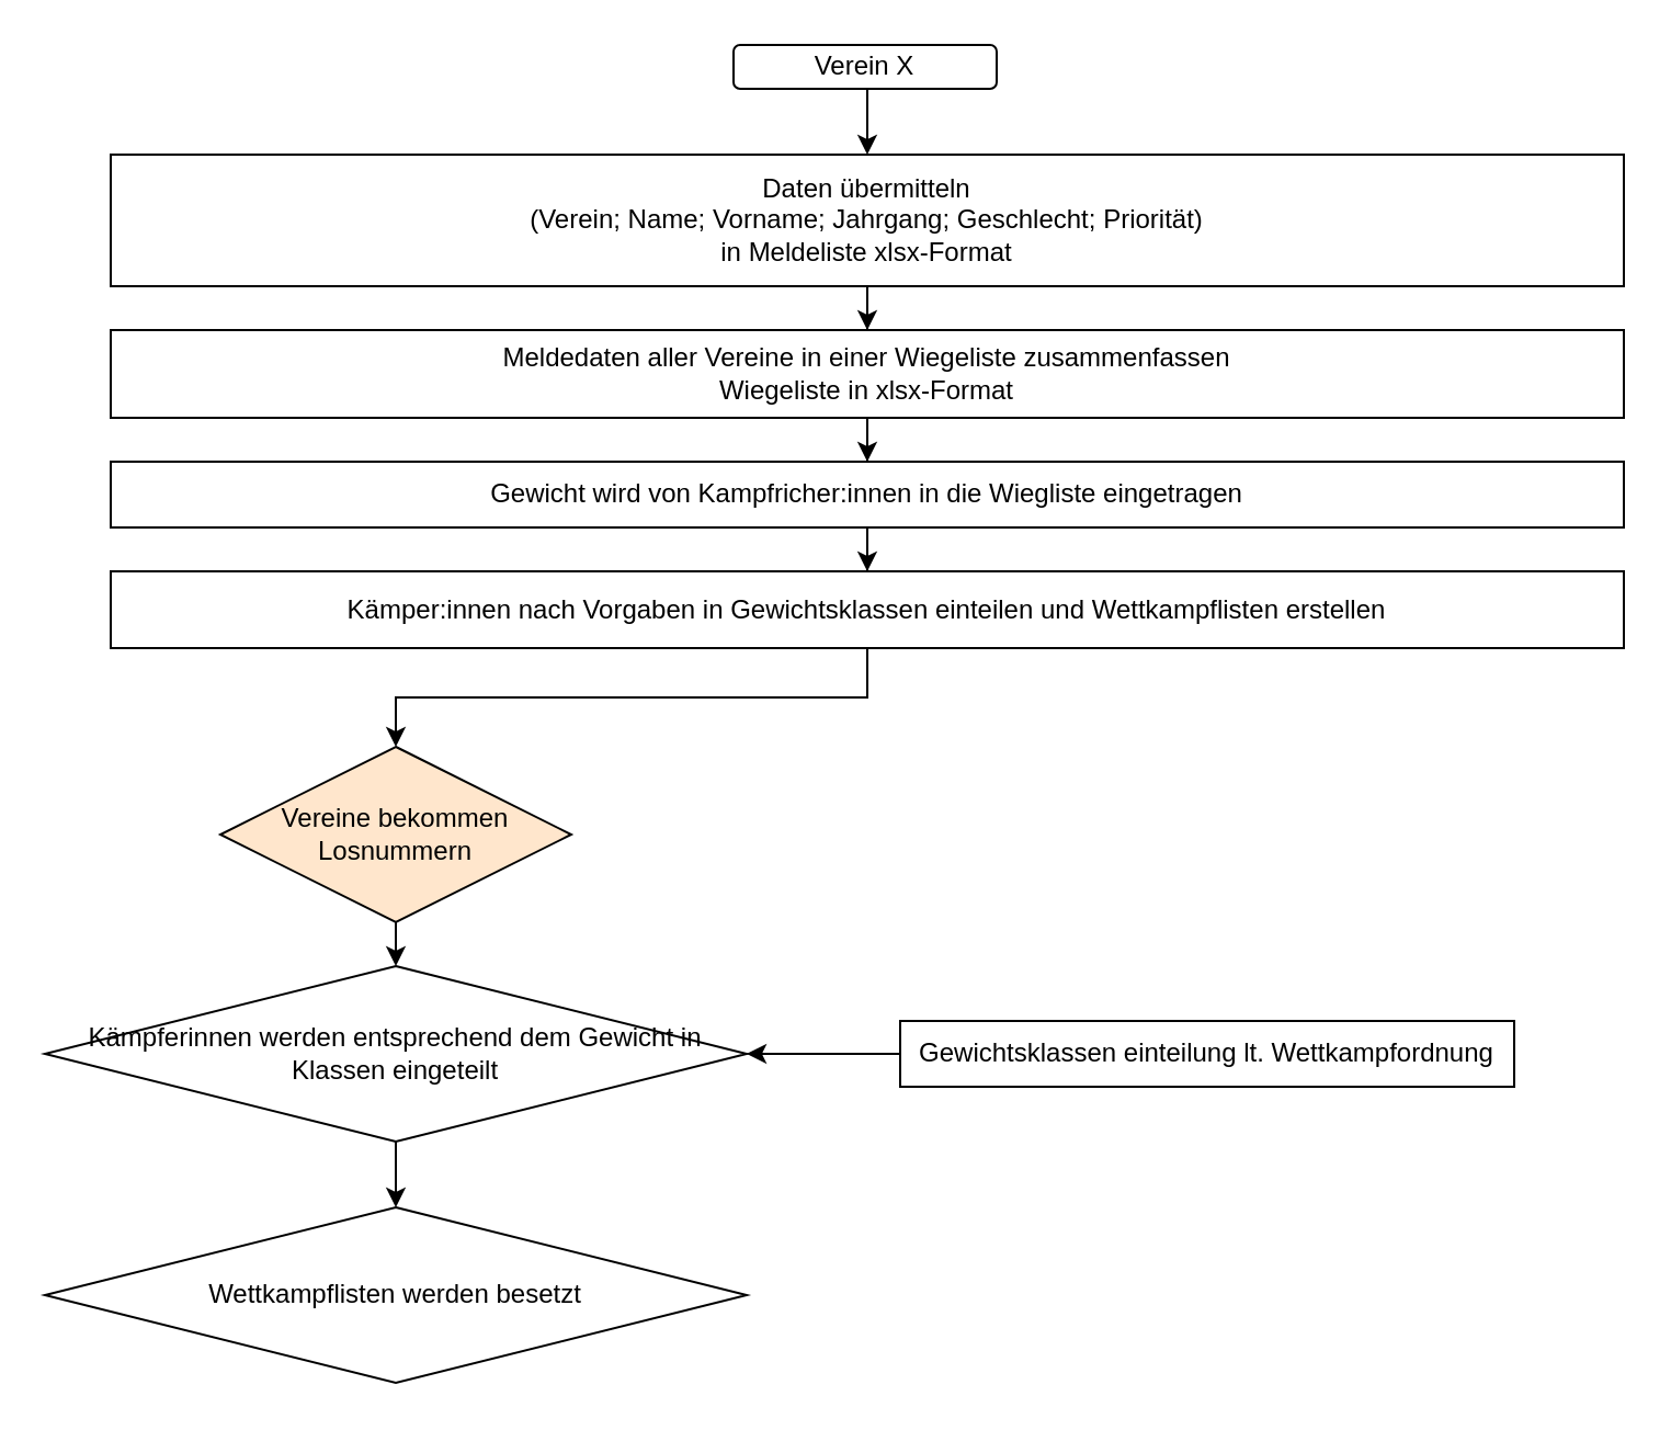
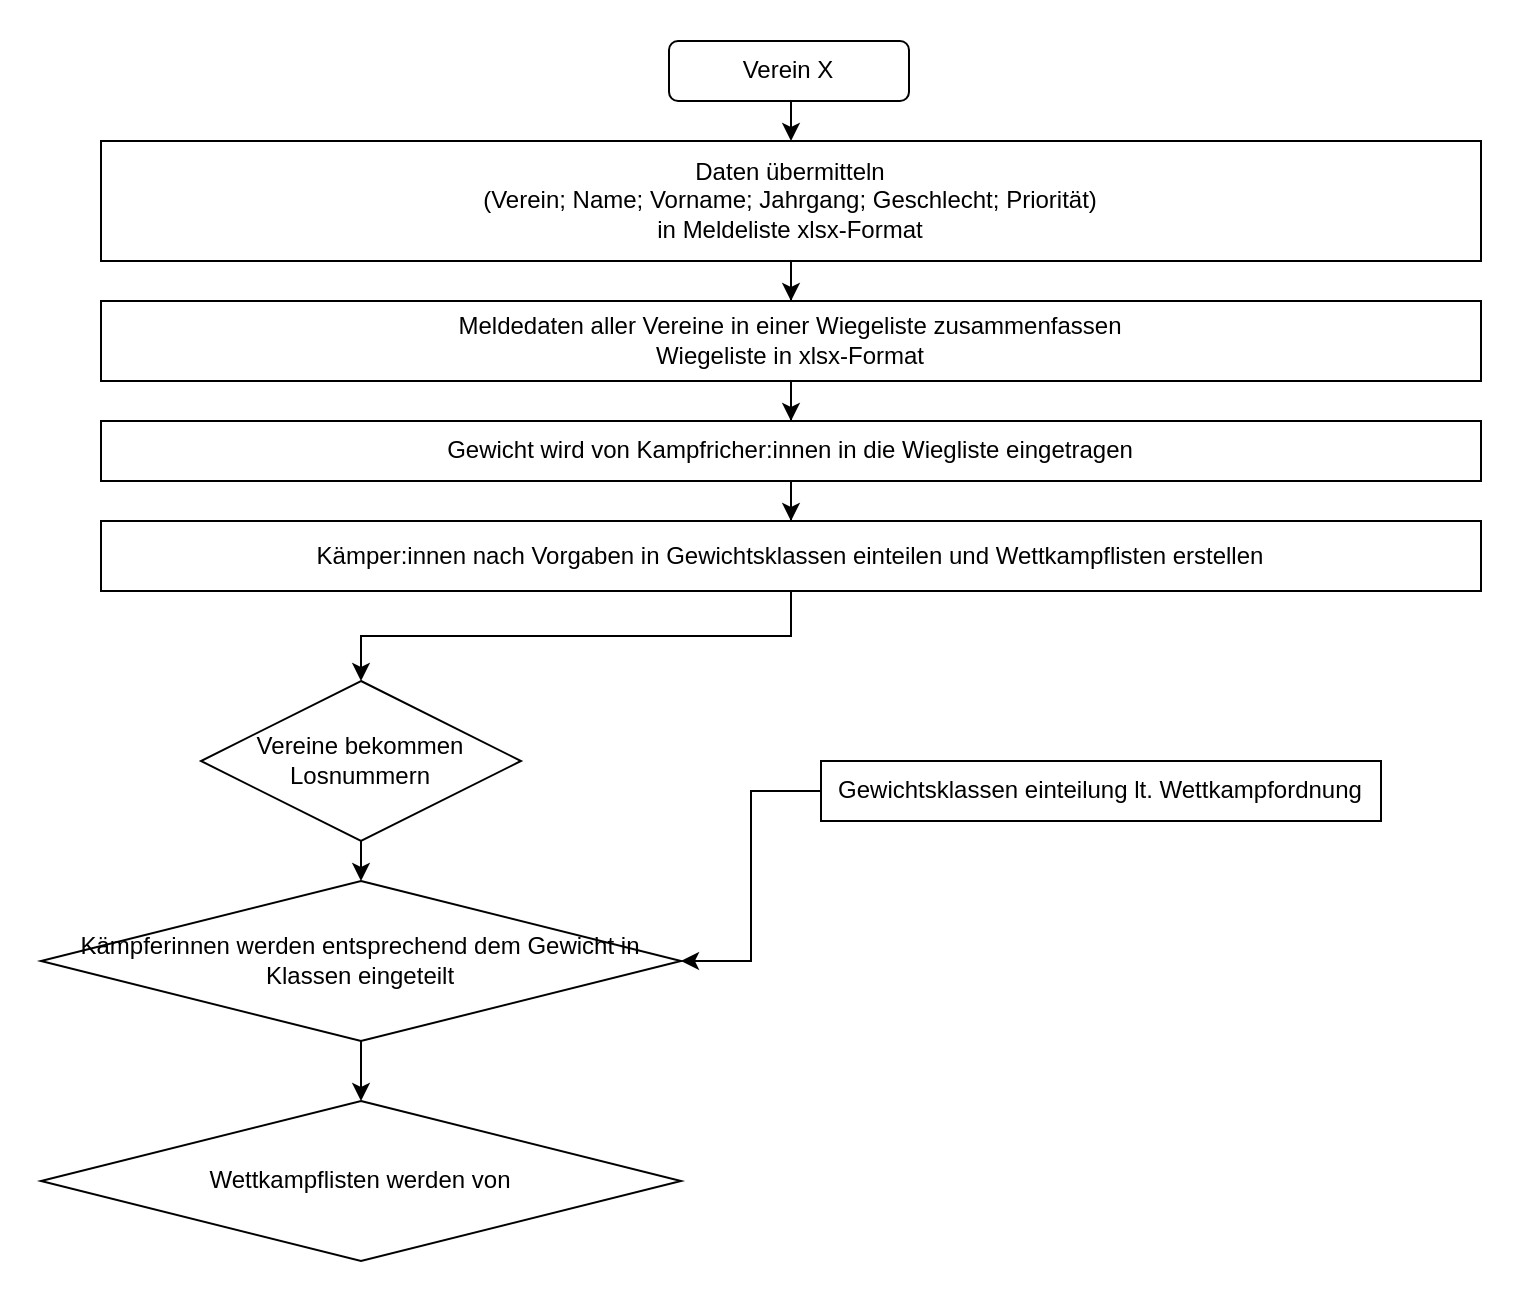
- <mxCell id="3" value="Verein X" style="rounded=1;whiteSpace=wrap;html=1;" vertex="1" parent="1"><mxGeometry x="334" y="20" width="120" height="20" as="geometry" /></mxCell>
+ <mxCell id="3" value="Verein X" style="rounded=1;whiteSpace=wrap;html=1;" vertex="1" parent="1"><mxGeometry x="334" y="20" width="120" height="30" as="geometry" /></mxCell>
- <mxCell id="17" value="Vereine bekommen Losnummern" style="rhombus;whiteSpace=wrap;html=1;fillColor=#ffe6cc;" vertex="1" parent="1"><mxGeometry x="100" y="340" width="160" height="80" as="geometry" /></mxCell>
+ <mxCell id="17" value="Vereine bekommen Losnummern" style="rhombus;whiteSpace=wrap;html=1;" vertex="1" parent="1"><mxGeometry x="100" y="340" width="160" height="80" as="geometry" /></mxCell>
- <mxCell id="13" value="Gewichtsklassen einteilung lt. Wettkampfordnung" style="rounded=0;whiteSpace=wrap;html=1;" vertex="1" parent="1"><mxGeometry x="410" y="465" width="280" height="30" as="geometry" /></mxCell>
+ <mxCell id="13" value="Gewichtsklassen einteilung lt. Wettkampfordnung" style="rounded=0;whiteSpace=wrap;html=1;" vertex="1" parent="1"><mxGeometry x="410" y="380" width="280" height="30" as="geometry" /></mxCell>
- <mxCell id="18" value="Wettkampflisten werden besetzt" style="rhombus;whiteSpace=wrap;html=1;" vertex="1" parent="1"><mxGeometry x="20" y="550" width="320" height="80" as="geometry" /></mxCell>
+ <mxCell id="18" value="Wettkampflisten werden von" style="rhombus;whiteSpace=wrap;html=1;" vertex="1" parent="1"><mxGeometry x="20" y="550" width="320" height="80" as="geometry" /></mxCell>
